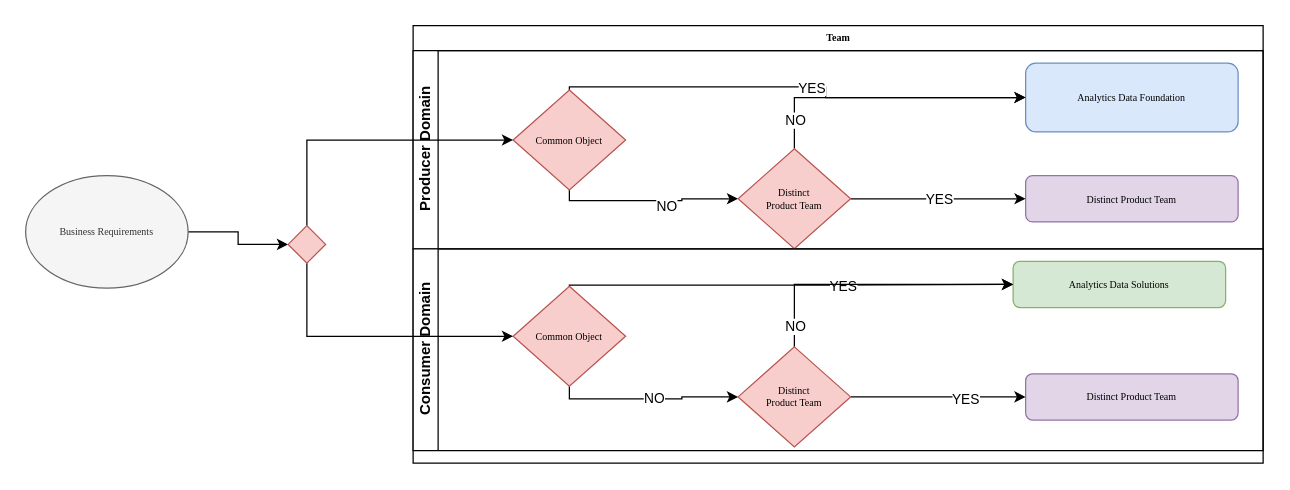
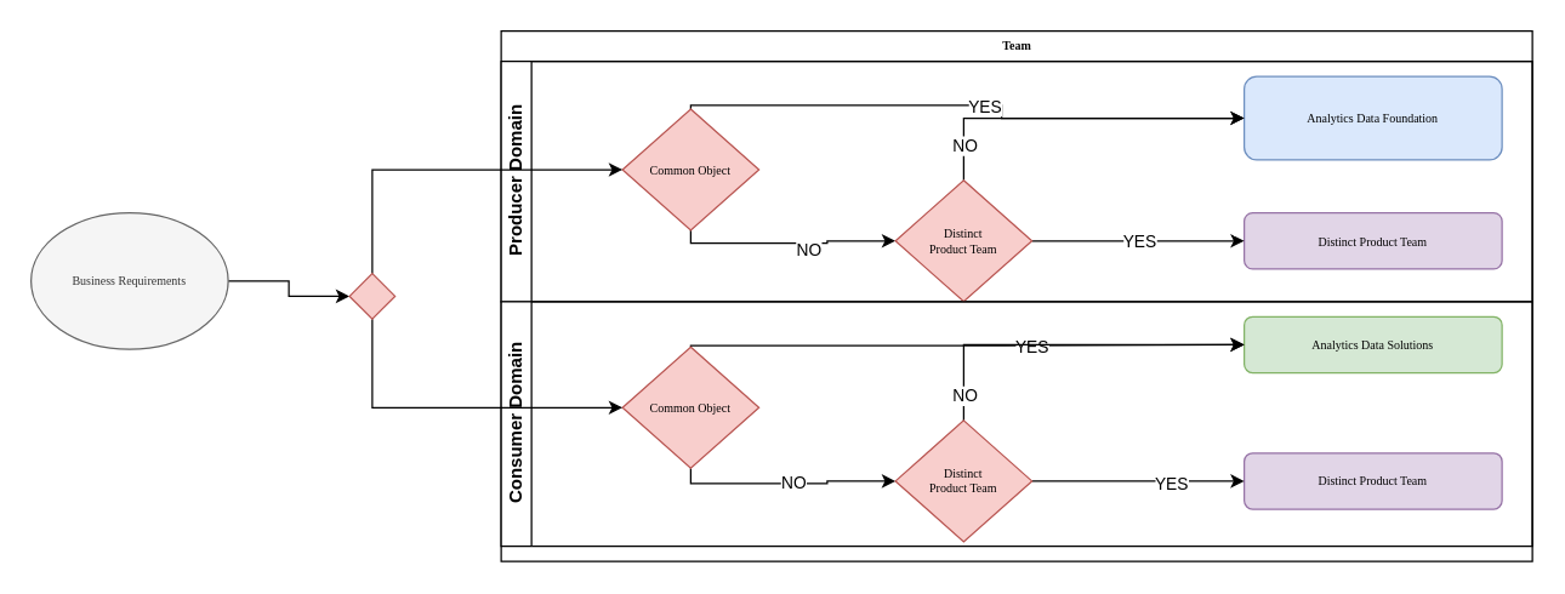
- <mxCell id="17" value="Analytics Data Solutions" style="rounded=1;whiteSpace=wrap;html=1;shadow=0;labelBackgroundColor=none;strokeWidth=1;fontFamily=Verdana;fontSize=8;align=center;fillColor=#d5e8d4;strokeColor=#82b366;" vertex="1" parent="16"><mxGeometry x="480" y="10" width="170" height="37" as="geometry" /></mxCell>
+ <mxCell id="17" value="Analytics Data Solutions" style="rounded=1;whiteSpace=wrap;html=1;shadow=0;labelBackgroundColor=none;strokeWidth=1;fontFamily=Verdana;fontSize=8;align=center;fillColor=#d5e8d4;strokeColor=#82b366;" vertex="1" parent="16"><mxGeometry x="490" y="10" width="170" height="37" as="geometry" /></mxCell>
